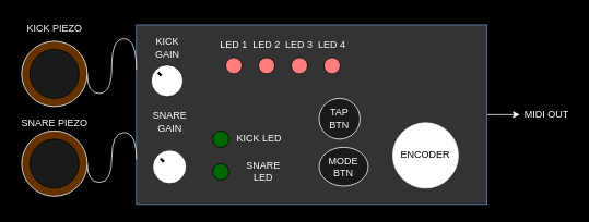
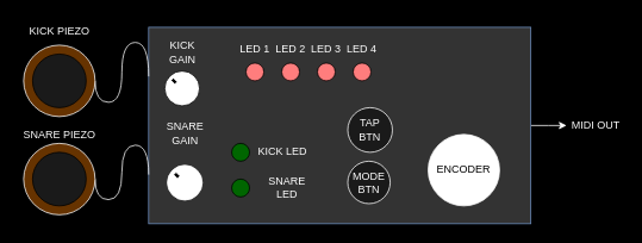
- <mxCell id="25" value="&lt;div&gt;MODE&lt;/div&gt;&lt;div&gt;BTN&lt;br&gt;&lt;/div&gt;" style="ellipse;whiteSpace=wrap;html=1;aspect=fixed;fontColor=#FFFFFF;strokeColor=#FFFFFF;fillColor=#1A1A1A;" vertex="1" parent="1"><mxGeometry x="389" y="180" width="60" height="47.5" as="geometry" /></mxCell>
+ <mxCell id="25" value="&lt;div&gt;MODE&lt;/div&gt;&lt;div&gt;BTN&lt;br&gt;&lt;/div&gt;" style="ellipse;whiteSpace=wrap;html=1;aspect=fixed;fontColor=#FFFFFF;strokeColor=#FFFFFF;fillColor=#1A1A1A;" vertex="1" parent="1"><mxGeometry x="389" y="180" width="47.5" height="47.5" as="geometry" /></mxCell>
